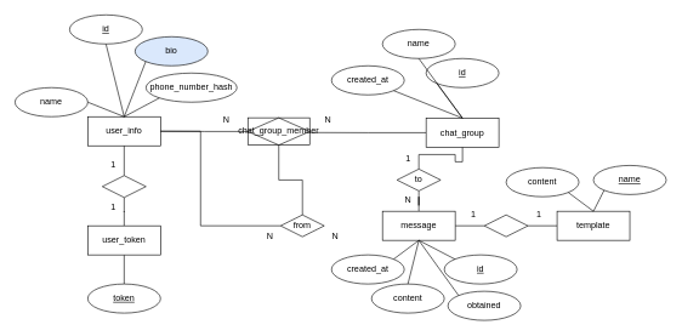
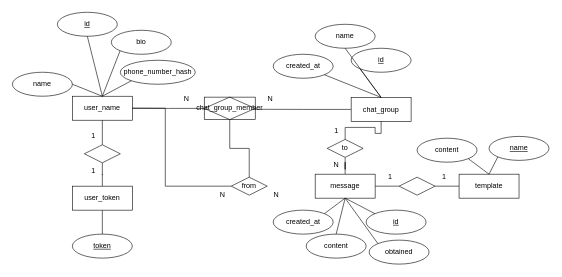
- <mxCell id="13" value="bio" style="ellipse;whiteSpace=wrap;html=1;align=center;fillColor=#dae8fc;" parent="1" vertex="1"><mxGeometry x="185" y="50" width="100" height="40" as="geometry" /></mxCell>
+ <mxCell id="13" value="bio" style="ellipse;whiteSpace=wrap;html=1;align=center;" parent="1" vertex="1"><mxGeometry x="185" y="50" width="100" height="40" as="geometry" /></mxCell>
- <mxCell id="21" value="user_info" style="whiteSpace=wrap;html=1;align=center;" parent="1" vertex="1"><mxGeometry x="120" y="160" width="100" height="40" as="geometry" /></mxCell>
+ <mxCell id="21" value="user_name" style="whiteSpace=wrap;html=1;align=center;" parent="1" vertex="1"><mxGeometry x="120" y="160" width="100" height="40" as="geometry" /></mxCell>
